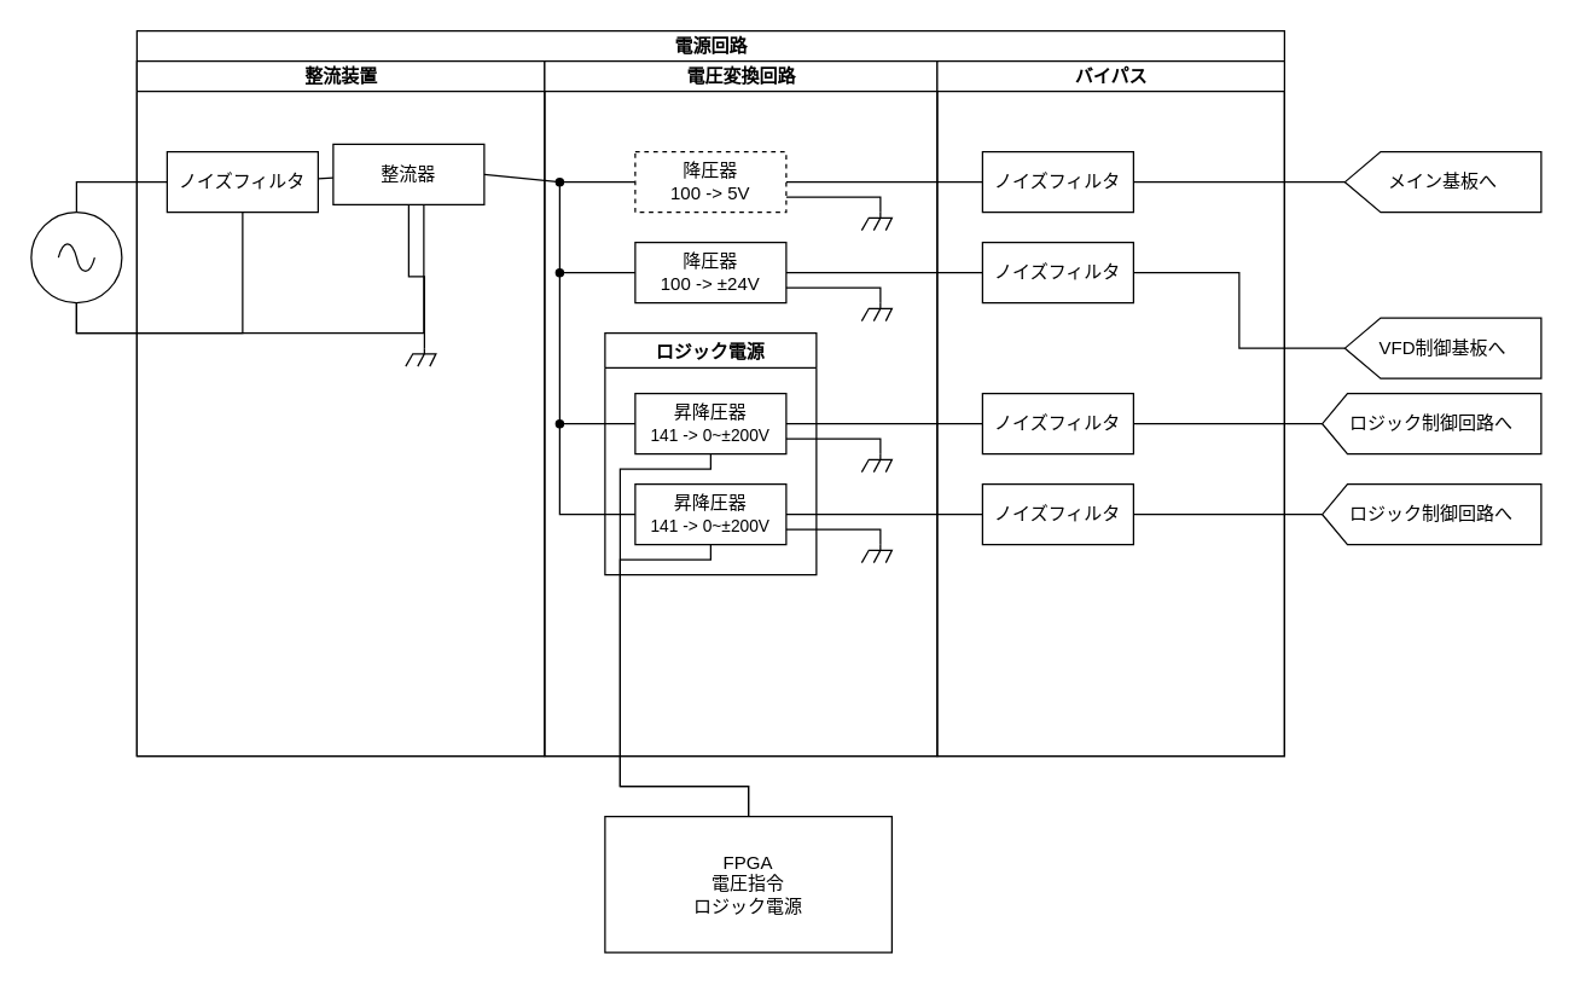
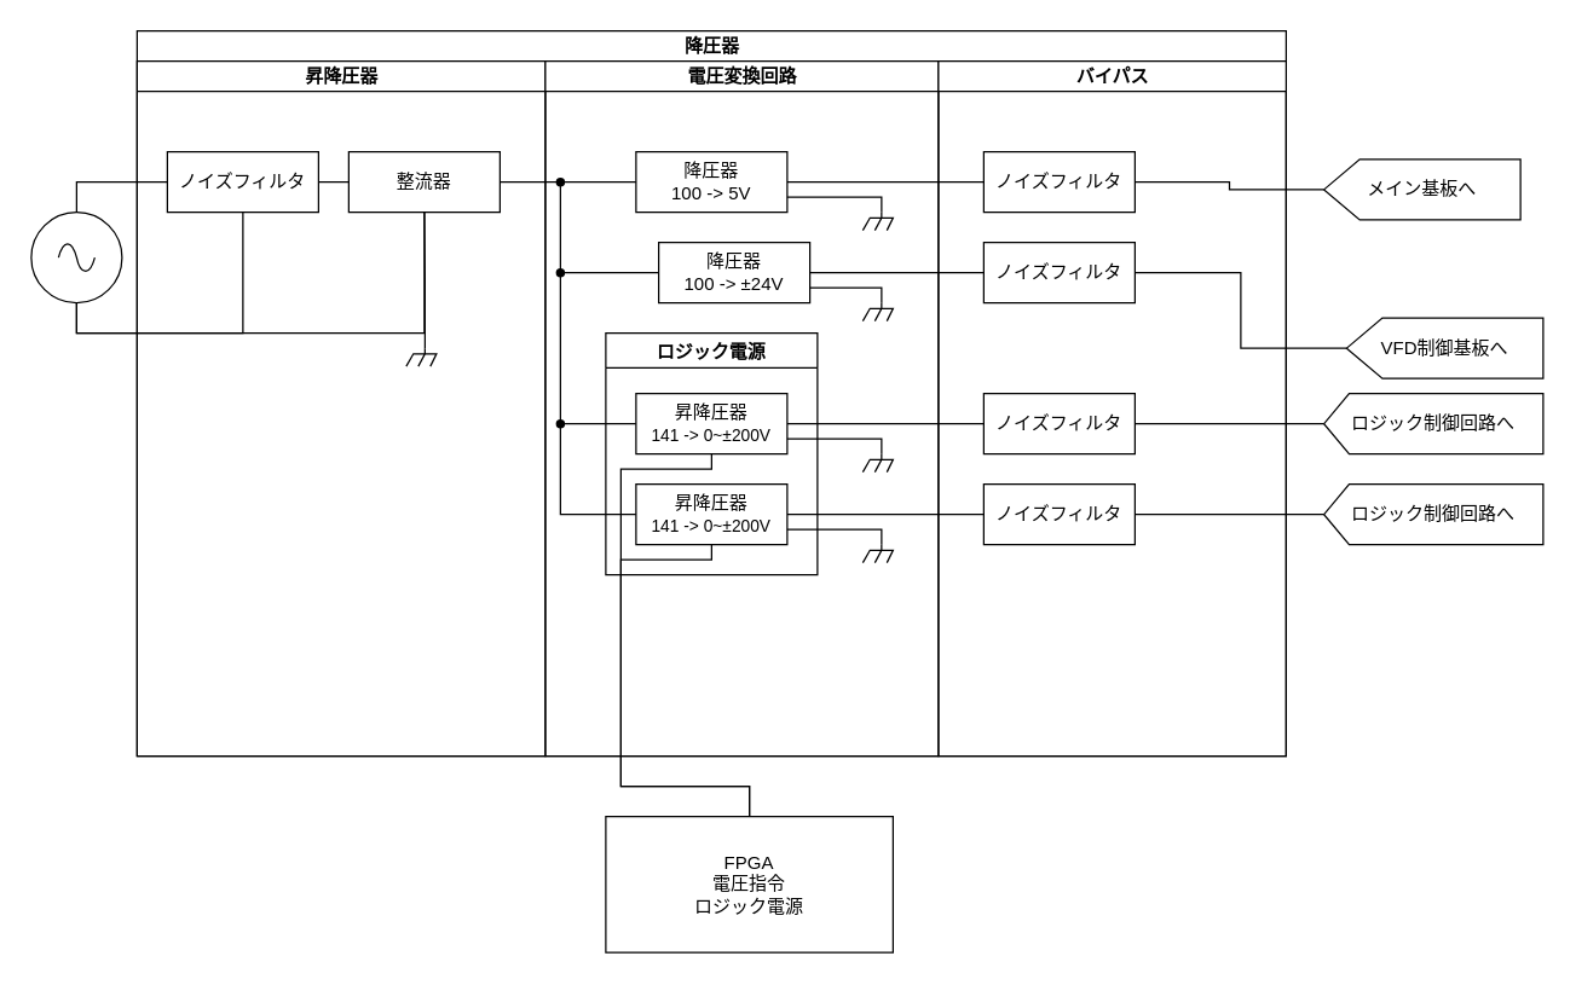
- <mxCell id="2" value="電源回路" style="swimlane;childLayout=stackLayout;resizeParent=1;resizeParentMax=0;startSize=20;html=1;" parent="1" vertex="1"><mxGeometry x="90" y="20" width="760" height="480" as="geometry" /></mxCell>
+ <mxCell id="2" value="降圧器" style="swimlane;childLayout=stackLayout;resizeParent=1;resizeParentMax=0;startSize=20;html=1;" parent="1" vertex="1"><mxGeometry x="90" y="20" width="760" height="480" as="geometry" /></mxCell>
- <mxCell id="3" value="整流装置" style="swimlane;startSize=20;html=1;" parent="2" vertex="1"><mxGeometry y="20" width="270" height="460" as="geometry" /></mxCell>
+ <mxCell id="3" value="昇降圧器" style="swimlane;startSize=20;html=1;" parent="2" vertex="1"><mxGeometry y="20" width="270" height="460" as="geometry" /></mxCell>
- <mxCell id="26" value="整流器" style="whiteSpace=wrap;html=1;verticalAlign=middle;pointerEvents=1;shadow=0;dashed=0;" parent="22" vertex="1"><mxGeometry x="220" y="95" width="100" height="40" as="geometry" /></mxCell>
+ <mxCell id="26" value="整流器" style="whiteSpace=wrap;html=1;verticalAlign=middle;pointerEvents=1;shadow=0;dashed=0;" parent="22" vertex="1"><mxGeometry x="230" y="100" width="100" height="40" as="geometry" /></mxCell>
- <mxCell id="30" value="降圧器&lt;br&gt;100 -&amp;gt; 5V" style="whiteSpace=wrap;html=1;verticalAlign=middle;pointerEvents=1;shadow=0;dashed=1;" parent="22" vertex="1"><mxGeometry x="420" y="100" width="100" height="40" as="geometry" /></mxCell>
+ <mxCell id="30" value="降圧器&lt;br&gt;100 -&amp;gt; 5V" style="whiteSpace=wrap;html=1;verticalAlign=middle;pointerEvents=1;shadow=0;dashed=0;" parent="22" vertex="1"><mxGeometry x="420" y="100" width="100" height="40" as="geometry" /></mxCell>
- <mxCell id="14" value="メイン基板へ" style="shape=offPageConnector;whiteSpace=wrap;html=1;fontFamily=Helvetica;fontSize=12;fontColor=default;labelBackgroundColor=default;direction=south;size=0.182;" parent="1" vertex="1"><mxGeometry x="890" y="100" width="130" height="40" as="geometry" /></mxCell>
+ <mxCell id="14" value="メイン基板へ" style="shape=offPageConnector;whiteSpace=wrap;html=1;fontFamily=Helvetica;fontSize=12;fontColor=default;labelBackgroundColor=default;direction=south;size=0.182;" parent="1" vertex="1"><mxGeometry x="875" y="105" width="130" height="40" as="geometry" /></mxCell>
- <mxCell id="31" value="降圧器&lt;br&gt;100 -&amp;gt; ±24V" style="whiteSpace=wrap;html=1;verticalAlign=middle;pointerEvents=1;shadow=0;dashed=0;" parent="22" vertex="1"><mxGeometry x="420" y="160" width="100" height="40" as="geometry" /></mxCell>
+ <mxCell id="31" value="降圧器&lt;br&gt;100 -&amp;gt; ±24V" style="whiteSpace=wrap;html=1;verticalAlign=middle;pointerEvents=1;shadow=0;dashed=0;" parent="22" vertex="1"><mxGeometry x="435" y="160" width="100" height="40" as="geometry" /></mxCell>
